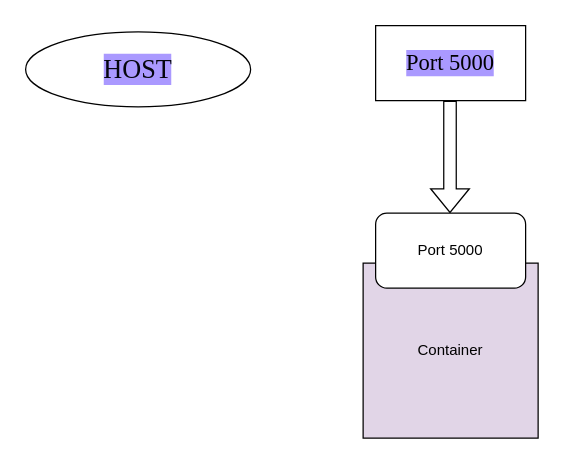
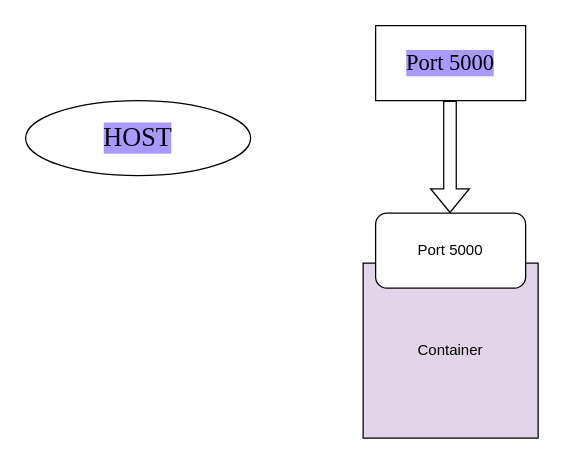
- <mxCell id="2" value="HOST" style="ellipse;whiteSpace=wrap;html=1;fontFamily=Georgia;fontSize=21;labelBackgroundColor=#AA99FF;textShadow=0;labelBorderColor=none;fontColor=#05060e;" vertex="1" parent="1"><mxGeometry x="20" y="25" width="180" height="60" as="geometry" /></mxCell>
+ <mxCell id="2" value="HOST" style="ellipse;whiteSpace=wrap;html=1;fontFamily=Georgia;fontSize=21;labelBackgroundColor=#AA99FF;textShadow=0;labelBorderColor=none;fontColor=#05060e;" vertex="1" parent="1"><mxGeometry y="80" width="180" height="60" as="geometry" x="20" /></mxCell>
